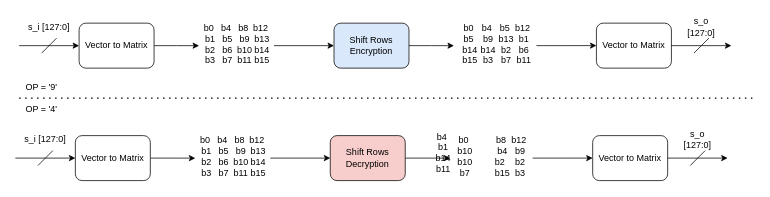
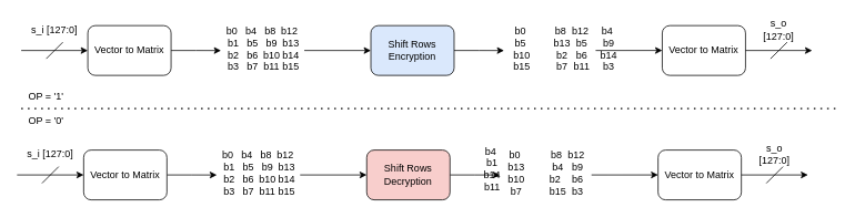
- <mxCell id="14" value="&amp;nbsp;b0&amp;nbsp;&lt;div&gt;b5&lt;/div&gt;&lt;div&gt;&amp;nbsp;b14&lt;/div&gt;&lt;div&gt;&amp;nbsp;b15&lt;/div&gt;" style="text;html=1;align=center;verticalAlign=middle;whiteSpace=wrap;rounded=0;" vertex="1" parent="1"><mxGeometry x="615" y="25" width="20" height="65" as="geometry" /></mxCell>
+ <mxCell id="14" value="&amp;nbsp;b0&amp;nbsp;&lt;div&gt;b5&lt;/div&gt;&lt;div&gt;&amp;nbsp;b10&lt;/div&gt;&lt;div&gt;&amp;nbsp;b15&lt;/div&gt;" style="text;html=1;align=center;verticalAlign=middle;whiteSpace=wrap;rounded=0;" vertex="1" parent="1"><mxGeometry x="615" y="25" width="20" height="65" as="geometry" /></mxCell>
- <mxCell id="15" value="b4&amp;nbsp;&lt;div&gt;b9&lt;/div&gt;&lt;div&gt;b14&lt;/div&gt;&lt;div&gt;b3&lt;/div&gt;" style="text;html=1;align=center;verticalAlign=middle;whiteSpace=wrap;rounded=0;" vertex="1" parent="1"><mxGeometry x="641" y="25" width="20" height="65" as="geometry" /></mxCell>
+ <mxCell id="15" value="b4&amp;nbsp;&lt;div&gt;b9&lt;/div&gt;&lt;div&gt;b14&lt;/div&gt;&lt;div&gt;b3&lt;/div&gt;" style="text;html=1;align=center;verticalAlign=middle;whiteSpace=wrap;rounded=0;" vertex="1" parent="1"><mxGeometry x="721" y="25" width="20" height="65" as="geometry" /></mxCell>
- <mxCell id="16" value="b5&amp;nbsp;&lt;div&gt;b13&lt;/div&gt;&lt;div&gt;b2&lt;/div&gt;&lt;div&gt;b7&lt;/div&gt;" style="text;html=1;align=center;verticalAlign=middle;whiteSpace=wrap;rounded=0;" vertex="1" parent="1"><mxGeometry x="665" y="25" width="20" height="65" as="geometry" /></mxCell>
+ <mxCell id="16" value="b8&amp;nbsp;&lt;div&gt;b13&lt;/div&gt;&lt;div&gt;b2&lt;/div&gt;&lt;div&gt;b7&lt;/div&gt;" style="text;html=1;align=center;verticalAlign=middle;whiteSpace=wrap;rounded=0;" vertex="1" parent="1"><mxGeometry x="665" y="25" width="20" height="65" as="geometry" /></mxCell>
- <mxCell id="17" value="b12&amp;nbsp;&lt;div&gt;b1&lt;/div&gt;&lt;div&gt;b6&lt;/div&gt;&lt;div&gt;b11&lt;/div&gt;" style="text;html=1;align=center;verticalAlign=middle;whiteSpace=wrap;rounded=0;" vertex="1" parent="1"><mxGeometry x="688" y="25" width="21" height="65" as="geometry" /></mxCell>
+ <mxCell id="17" value="b12&amp;nbsp;&lt;div&gt;b5&lt;/div&gt;&lt;div&gt;b6&lt;/div&gt;&lt;div&gt;b11&lt;/div&gt;" style="text;html=1;align=center;verticalAlign=middle;whiteSpace=wrap;rounded=0;" vertex="1" parent="1"><mxGeometry x="688" y="25" width="21" height="65" as="geometry" /></mxCell>
- <mxCell id="45" value="OP = '9'" style="text;html=1;align=center;verticalAlign=middle;whiteSpace=wrap;rounded=0;" vertex="1" parent="1"><mxGeometry x="25" y="100" width="60" height="30" as="geometry" /></mxCell>
+ <mxCell id="45" value="OP = '1'" style="text;html=1;align=center;verticalAlign=middle;whiteSpace=wrap;rounded=0;" vertex="1" parent="1"><mxGeometry x="25" y="100" width="60" height="30" as="geometry" /></mxCell>
- <mxCell id="46" value="OP = '4'" style="text;html=1;align=center;verticalAlign=middle;whiteSpace=wrap;rounded=0;" vertex="1" parent="1"><mxGeometry x="25" y="130" width="60" height="30" as="geometry" /></mxCell>
+ <mxCell id="46" value="OP = '0'" style="text;html=1;align=center;verticalAlign=middle;whiteSpace=wrap;rounded=0;" vertex="1" parent="1"><mxGeometry x="25" y="130" width="60" height="30" as="geometry" /></mxCell>
- <mxCell id="35" value="b0&amp;nbsp;&lt;div&gt;b10&lt;/div&gt;&lt;div&gt;b10&lt;/div&gt;&lt;div&gt;b7&lt;/div&gt;" style="text;html=1;align=center;verticalAlign=middle;whiteSpace=wrap;rounded=0;" vertex="1" parent="1"><mxGeometry x="610" y="175" width="20" height="65" as="geometry" /></mxCell>
+ <mxCell id="35" value="b0&amp;nbsp;&lt;div&gt;b13&lt;/div&gt;&lt;div&gt;b10&lt;/div&gt;&lt;div&gt;b7&lt;/div&gt;" style="text;html=1;align=center;verticalAlign=middle;whiteSpace=wrap;rounded=0;" vertex="1" parent="1"><mxGeometry x="610" y="175" width="20" height="65" as="geometry" /></mxCell>
- <mxCell id="38" value="b12&amp;nbsp;&lt;div&gt;b9&lt;/div&gt;&lt;div&gt;b2&lt;/div&gt;&lt;div&gt;b3&lt;/div&gt;" style="text;html=1;align=center;verticalAlign=middle;whiteSpace=wrap;rounded=0;" vertex="1" parent="1"><mxGeometry x="683" y="175" width="21" height="65" as="geometry" /></mxCell>
+ <mxCell id="38" value="b12&amp;nbsp;&lt;div&gt;b9&lt;/div&gt;&lt;div&gt;b6&lt;/div&gt;&lt;div&gt;b3&lt;/div&gt;" style="text;html=1;align=center;verticalAlign=middle;whiteSpace=wrap;rounded=0;" vertex="1" parent="1"><mxGeometry x="683" y="175" width="21" height="65" as="geometry" /></mxCell>
